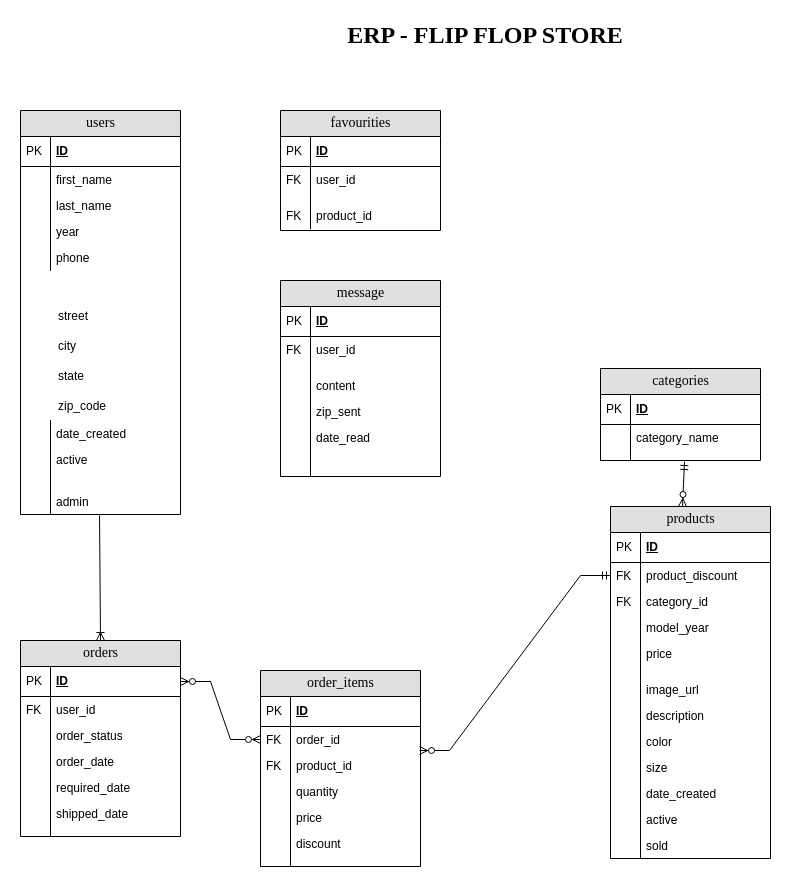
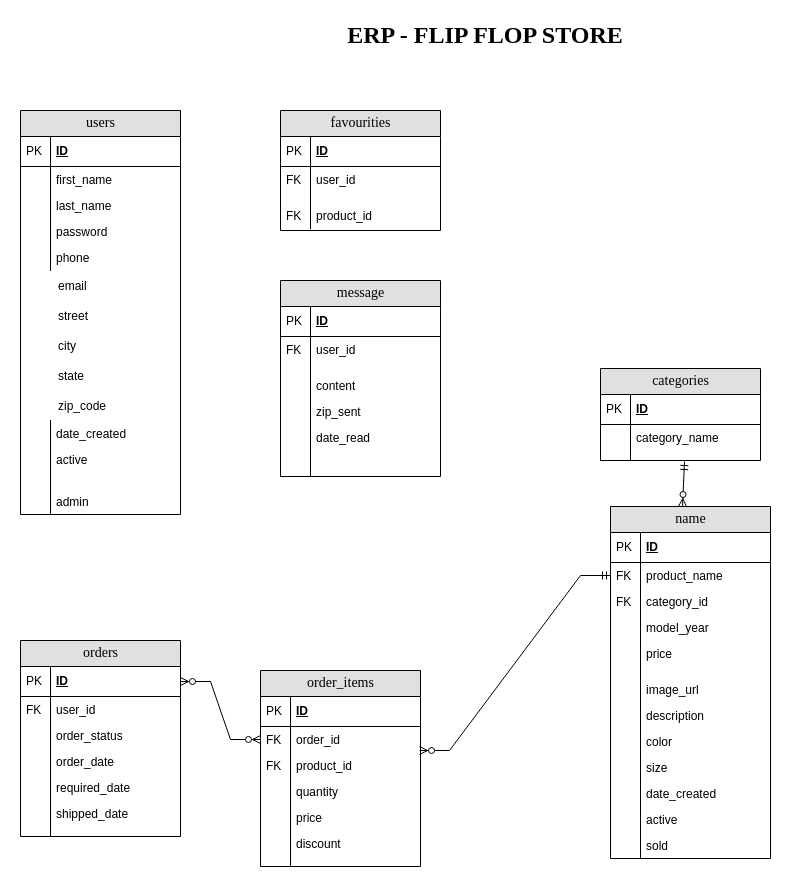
- <mxCell id="24" value="year" style="shape=partialRectangle;top=0;left=0;right=0;bottom=0;html=1;align=left;verticalAlign=top;fillColor=none;spacingLeft=34;spacingRight=4;whiteSpace=wrap;overflow=hidden;rotatable=0;points=[[0,0.5],[1,0.5]];portConstraint=eastwest;dropTarget=0;" parent="17" vertex="1"><mxGeometry y="108" width="160" height="26" as="geometry" /></mxCell>
+ <mxCell id="24" value="password" style="shape=partialRectangle;top=0;left=0;right=0;bottom=0;html=1;align=left;verticalAlign=top;fillColor=none;spacingLeft=34;spacingRight=4;whiteSpace=wrap;overflow=hidden;rotatable=0;points=[[0,0.5],[1,0.5]];portConstraint=eastwest;dropTarget=0;" parent="17" vertex="1"><mxGeometry y="108" width="160" height="26" as="geometry" /></mxCell>
+ <mxCell id="31" value="email" style="shape=partialRectangle;connectable=0;fillColor=none;top=0;left=0;bottom=0;right=0;align=left;spacingLeft=6;overflow=hidden;" parent="29" vertex="1"><mxGeometry x="30" width="130" height="30" as="geometry"><mxRectangle width="130" height="30" as="alternateBounds" /></mxGeometry></mxCell>
- <mxCell id="77" value="products" style="swimlane;html=1;fontStyle=0;childLayout=stackLayout;horizontal=1;startSize=26;fillColor=#e0e0e0;horizontalStack=0;resizeParent=1;resizeLast=0;collapsible=1;marginBottom=0;swimlaneFillColor=#ffffff;align=center;rounded=0;shadow=0;comic=0;labelBackgroundColor=none;strokeWidth=1;fontFamily=Verdana;fontSize=14" parent="1" vertex="1"><mxGeometry x="610" y="506" width="160" height="352" as="geometry" /></mxCell>
+ <mxCell id="77" value="name" style="swimlane;html=1;fontStyle=0;childLayout=stackLayout;horizontal=1;startSize=26;fillColor=#e0e0e0;horizontalStack=0;resizeParent=1;resizeLast=0;collapsible=1;marginBottom=0;swimlaneFillColor=#ffffff;align=center;rounded=0;shadow=0;comic=0;labelBackgroundColor=none;strokeWidth=1;fontFamily=Verdana;fontSize=14" parent="1" vertex="1"><mxGeometry x="610" y="506" width="160" height="352" as="geometry" /></mxCell>
- <mxCell id="80" value="product_discount" style="shape=partialRectangle;top=0;left=0;right=0;bottom=0;html=1;align=left;verticalAlign=top;fillColor=none;spacingLeft=34;spacingRight=4;whiteSpace=wrap;overflow=hidden;rotatable=0;points=[[0,0.5],[1,0.5]];portConstraint=eastwest;dropTarget=0;" parent="77" vertex="1"><mxGeometry y="56" width="160" height="26" as="geometry" /></mxCell>
+ <mxCell id="80" value="product_name" style="shape=partialRectangle;top=0;left=0;right=0;bottom=0;html=1;align=left;verticalAlign=top;fillColor=none;spacingLeft=34;spacingRight=4;whiteSpace=wrap;overflow=hidden;rotatable=0;points=[[0,0.5],[1,0.5]];portConstraint=eastwest;dropTarget=0;" parent="77" vertex="1"><mxGeometry y="56" width="160" height="26" as="geometry" /></mxCell>
- <mxCell id="104" value="" style="fontSize=12;html=1;endArrow=ERoneToMany;rounded=0;entryX=0.5;entryY=0;entryDx=0;entryDy=0;exitX=0.494;exitY=1.038;exitDx=0;exitDy=0;exitPerimeter=0;" parent="1" target="2" edge="1" source="53"><mxGeometry width="100" height="100" relative="1" as="geometry"><mxPoint x="100" y="490" as="sourcePoint" /><mxPoint x="220" y="500" as="targetPoint" /></mxGeometry></mxCell>
